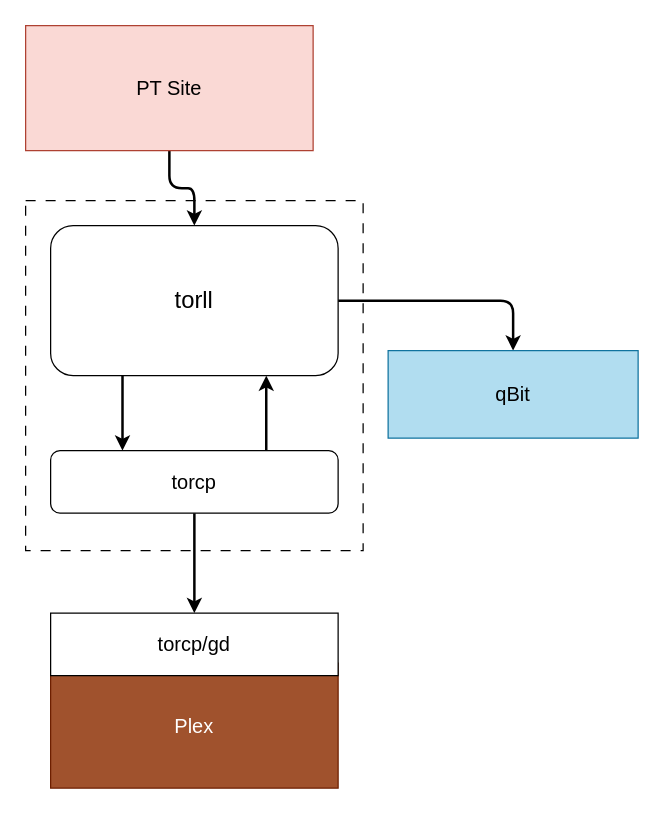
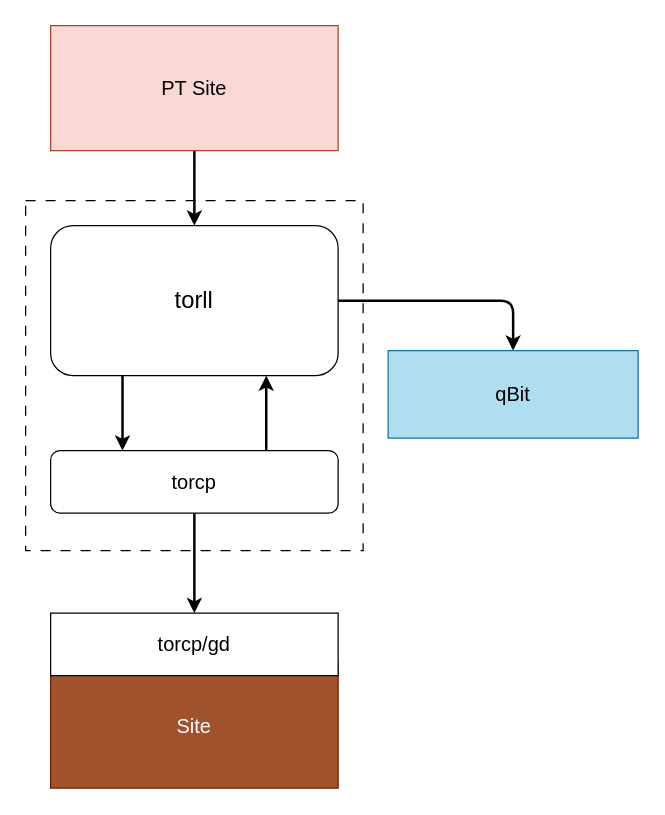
- <mxCell id="11" value="&lt;font color=&quot;#000000&quot;&gt;PT Site&lt;/font&gt;" style="rounded=0;whiteSpace=wrap;html=1;fontSize=16;fillColor=#fad9d5;strokeColor=#ae4132;" vertex="1" parent="1"><mxGeometry x="20" y="20" width="230" height="100" as="geometry" /></mxCell>
+ <mxCell id="11" value="&lt;font color=&quot;#000000&quot;&gt;PT Site&lt;/font&gt;" style="rounded=0;whiteSpace=wrap;html=1;fontSize=16;fillColor=#fad9d5;strokeColor=#ae4132;" vertex="1" parent="1"><mxGeometry x="40" y="20" width="230" height="100" as="geometry" /></mxCell>
- <mxCell id="12" value="Plex" style="rounded=0;whiteSpace=wrap;html=1;fontSize=16;fillColor=#a0522d;fontColor=#ffffff;strokeColor=#6D1F00;" vertex="1" parent="1"><mxGeometry x="40" y="530" width="230" height="100" as="geometry" /></mxCell>
+ <mxCell id="12" value="Site" style="rounded=0;whiteSpace=wrap;html=1;fontSize=16;fillColor=#a0522d;fontColor=#ffffff;strokeColor=#6D1F00;" vertex="1" parent="1"><mxGeometry x="40" y="530" width="230" height="100" as="geometry" /></mxCell>
